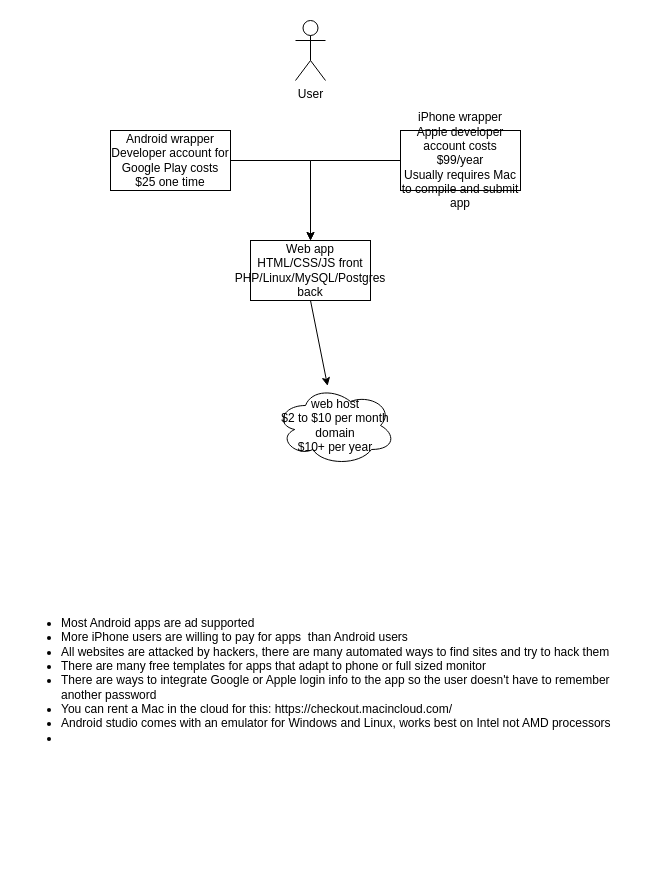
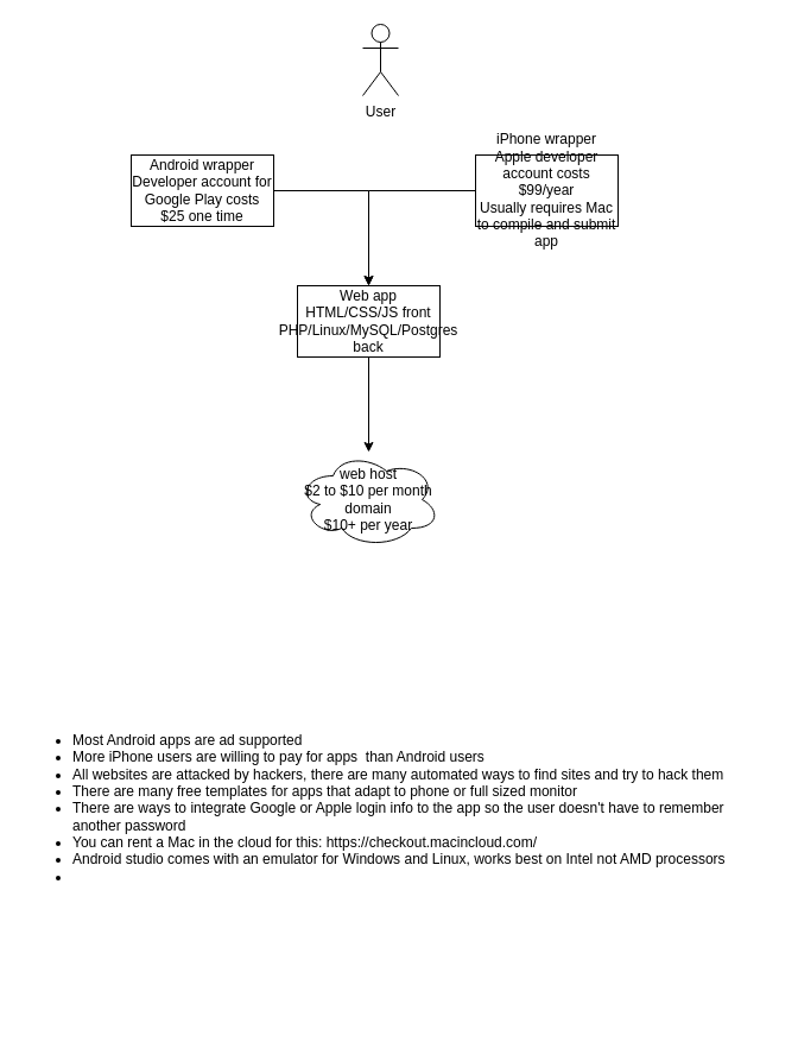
- <mxCell id="2" value="User" style="shape=umlActor;verticalLabelPosition=bottom;verticalAlign=top;html=1;outlineConnect=0;" parent="1" vertex="1"><mxGeometry x="295" y="20" width="30" height="60" as="geometry" /></mxCell>
+ <mxCell id="2" value="User" style="shape=umlActor;verticalLabelPosition=bottom;verticalAlign=top;html=1;outlineConnect=0;" parent="1" vertex="1"><mxGeometry x="305" y="20" width="30" height="60" as="geometry" /></mxCell>
- <mxCell id="3" value="web host&lt;br&gt;$2 to $10 per month&lt;br&gt;domain&lt;br&gt;$10+ per year" style="ellipse;shape=cloud;whiteSpace=wrap;html=1;" parent="1" vertex="1"><mxGeometry x="275" y="385" width="120" height="80" as="geometry" /></mxCell>
+ <mxCell id="3" value="web host&lt;br&gt;$2 to $10 per month&lt;br&gt;domain&lt;br&gt;$10+ per year" style="ellipse;shape=cloud;whiteSpace=wrap;html=1;" parent="1" vertex="1"><mxGeometry x="250" y="380" width="120" height="80" as="geometry" /></mxCell>
